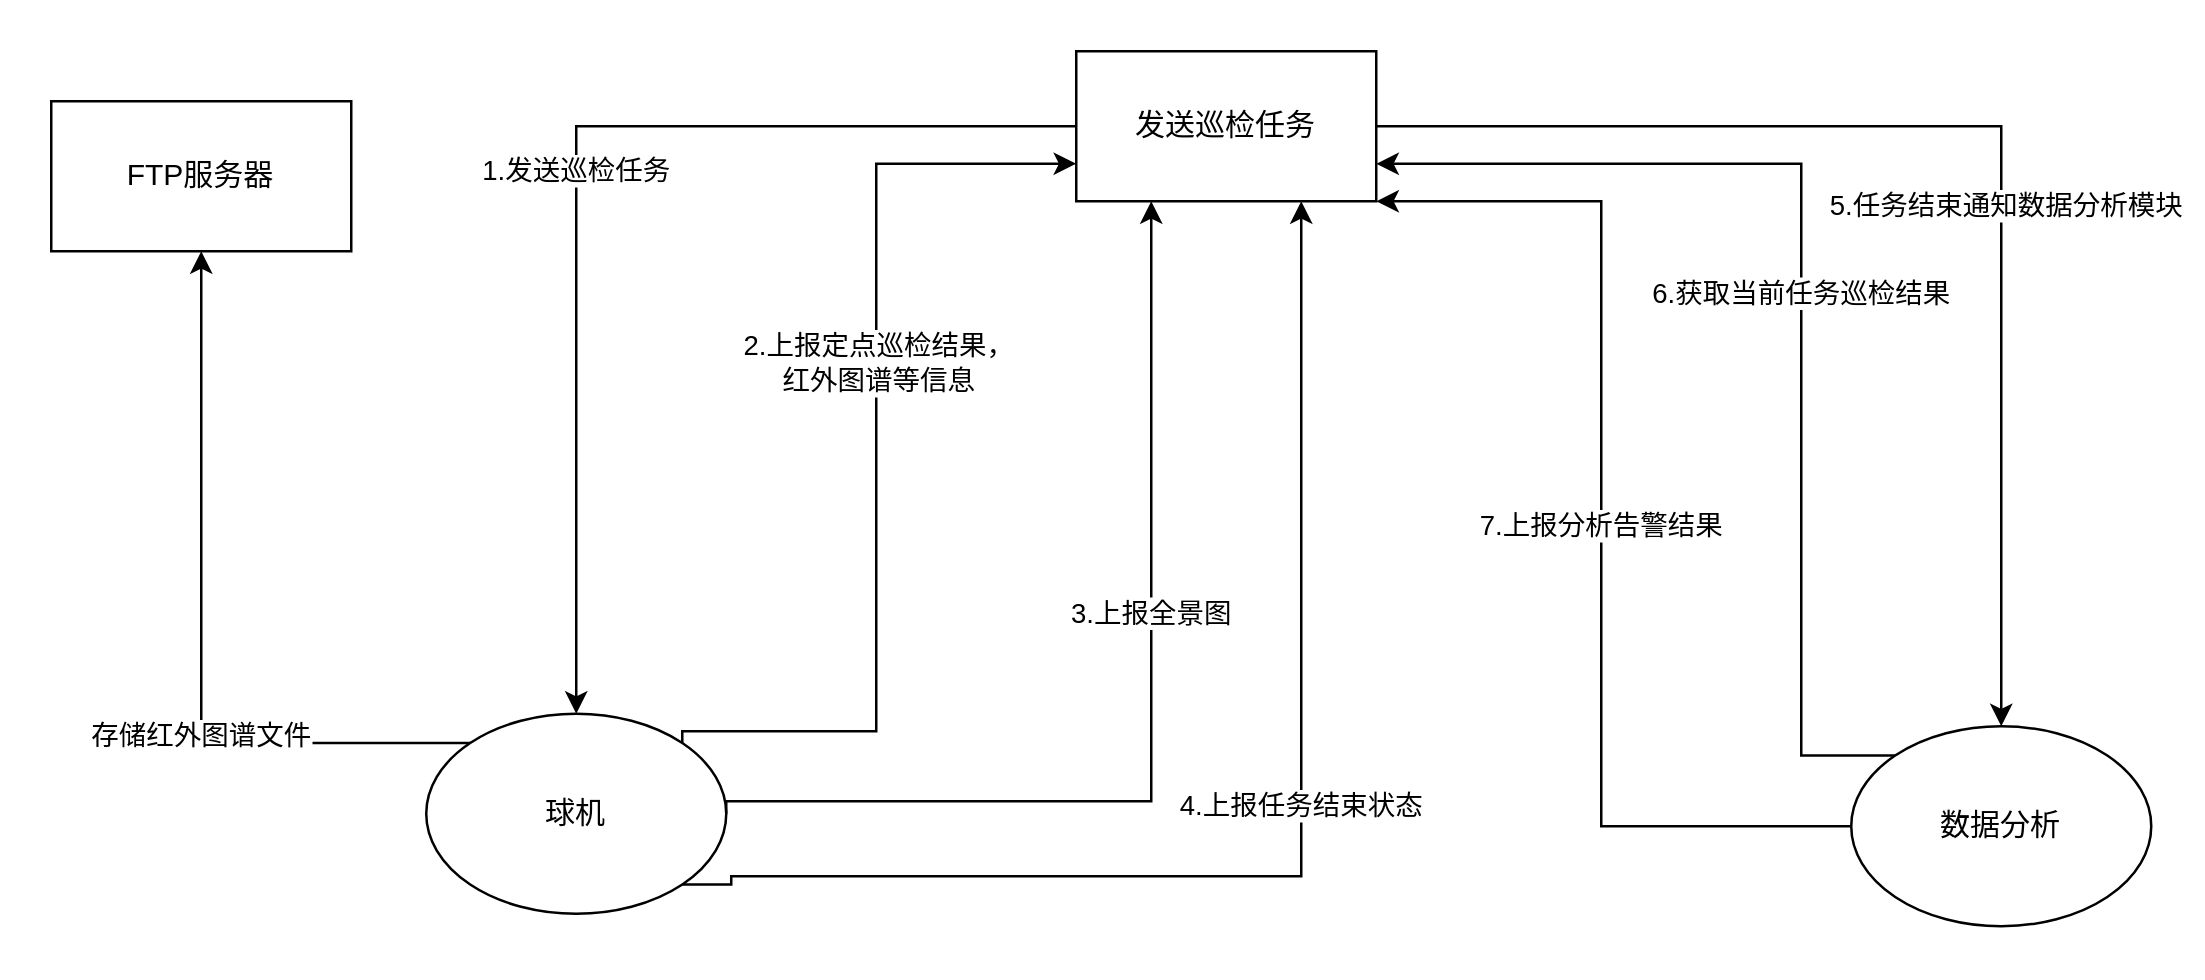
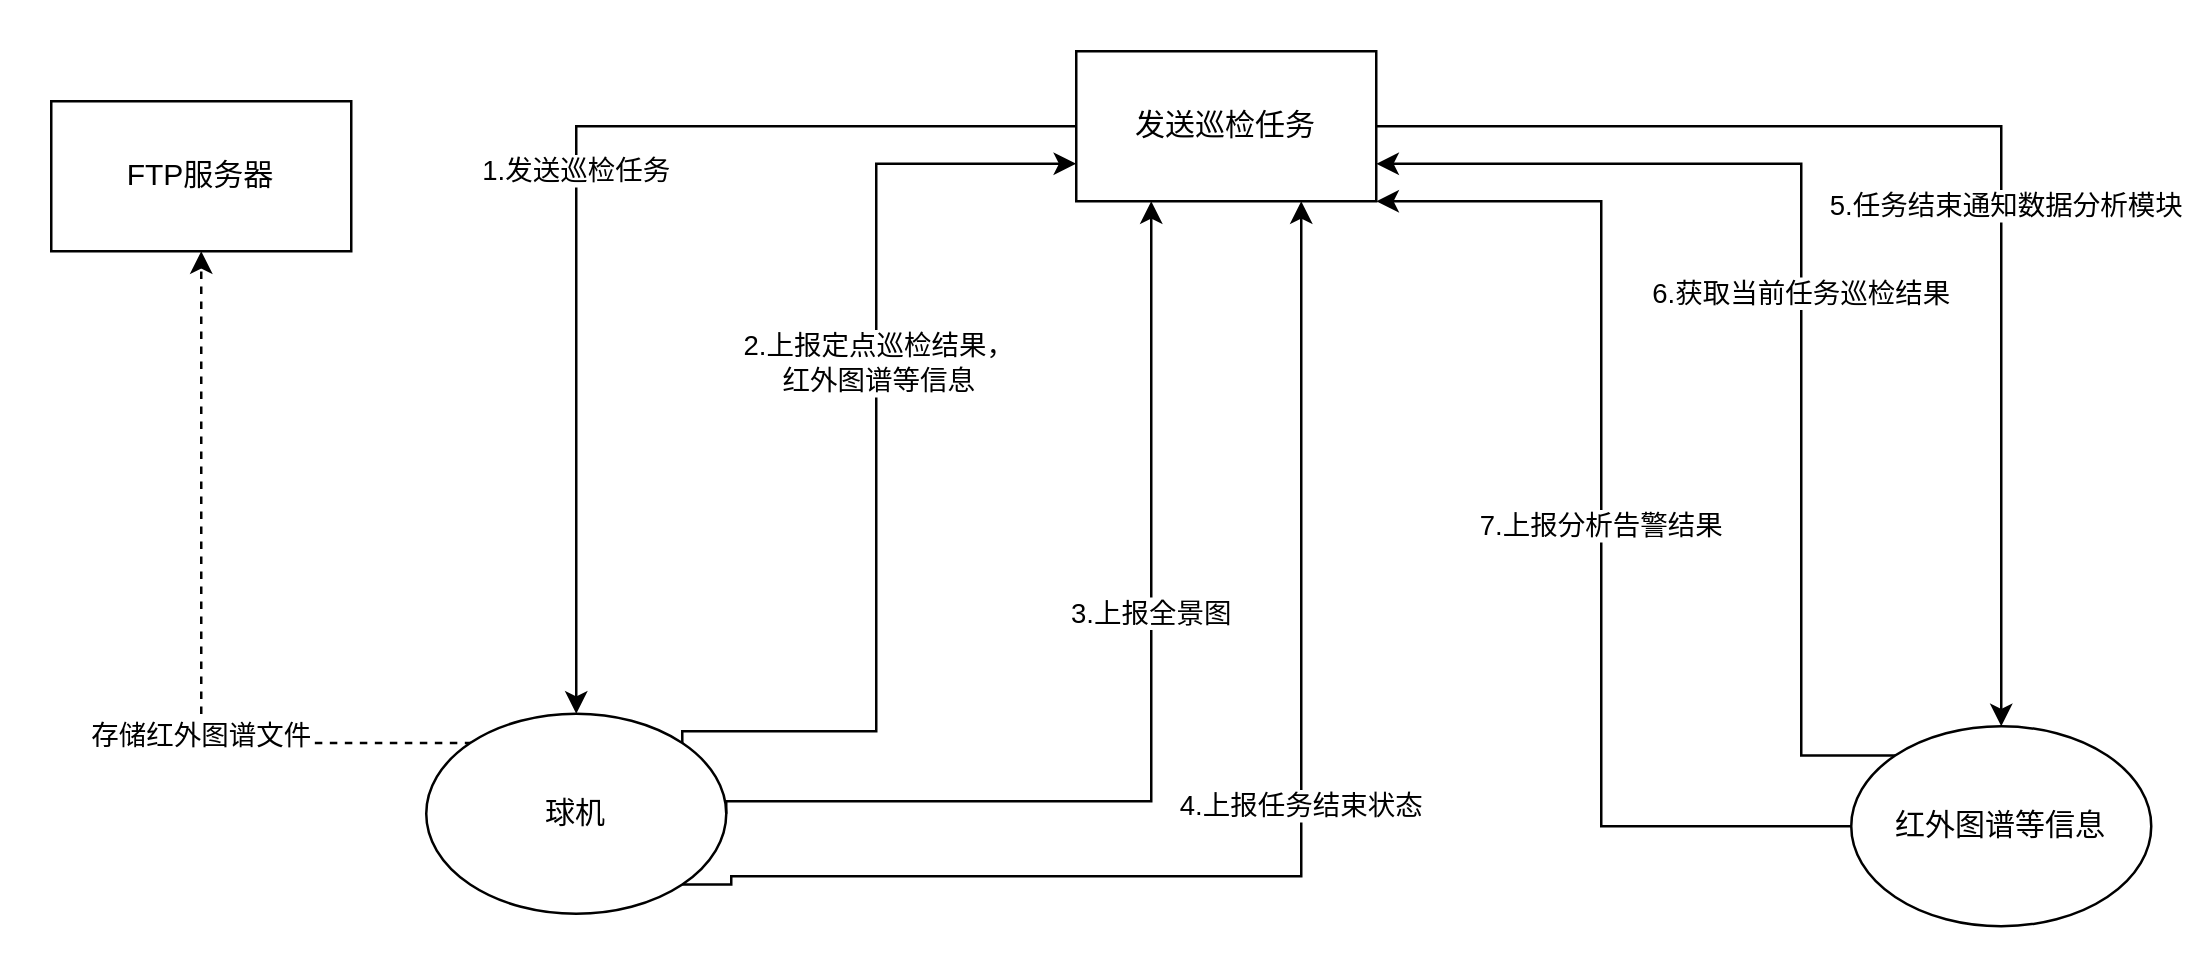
- <mxCell id="8" value="存储红外图谱文件" style="edgeStyle=orthogonalEdgeStyle;rounded=0;orthogonalLoop=1;jettySize=auto;html=1;exitX=1;exitY=0;exitDx=0;exitDy=0;" edge="1" parent="1" source="9" target="17"><mxGeometry relative="1" as="geometry" /></mxCell>
+ <mxCell id="8" value="存储红外图谱文件" style="edgeStyle=orthogonalEdgeStyle;rounded=0;orthogonalLoop=1;jettySize=auto;html=1;exitX=1;exitY=0;exitDx=0;exitDy=0;dashed=1;" edge="1" parent="1" source="9" target="17"><mxGeometry relative="1" as="geometry" /></mxCell>
- <mxCell id="16" value="数据分析" style="ellipse;whiteSpace=wrap;html=1;" vertex="1" parent="1"><mxGeometry x="740" y="290" width="120" height="80" as="geometry" /></mxCell>
+ <mxCell id="16" value="红外图谱等信息" style="ellipse;whiteSpace=wrap;html=1;" vertex="1" parent="1"><mxGeometry x="740" y="290" width="120" height="80" as="geometry" /></mxCell>
